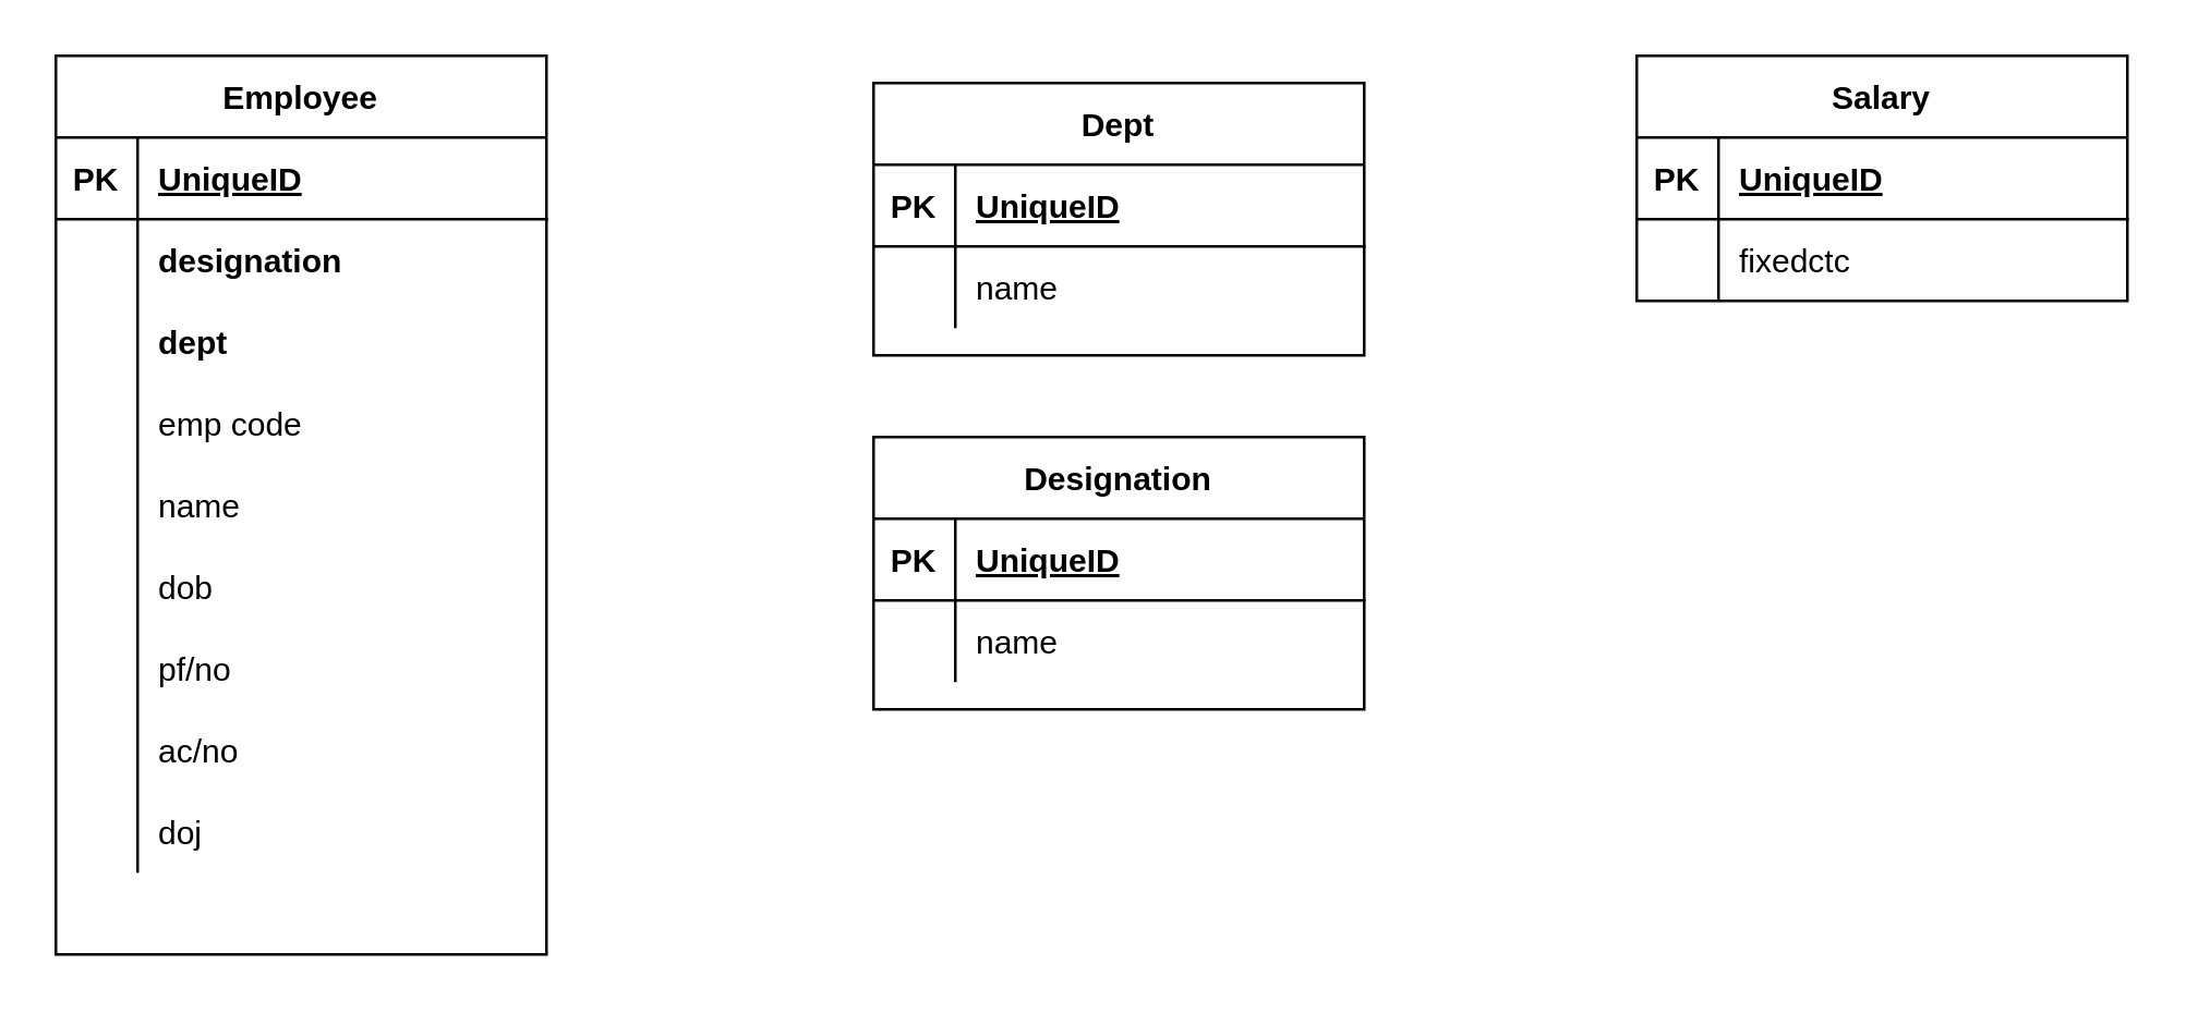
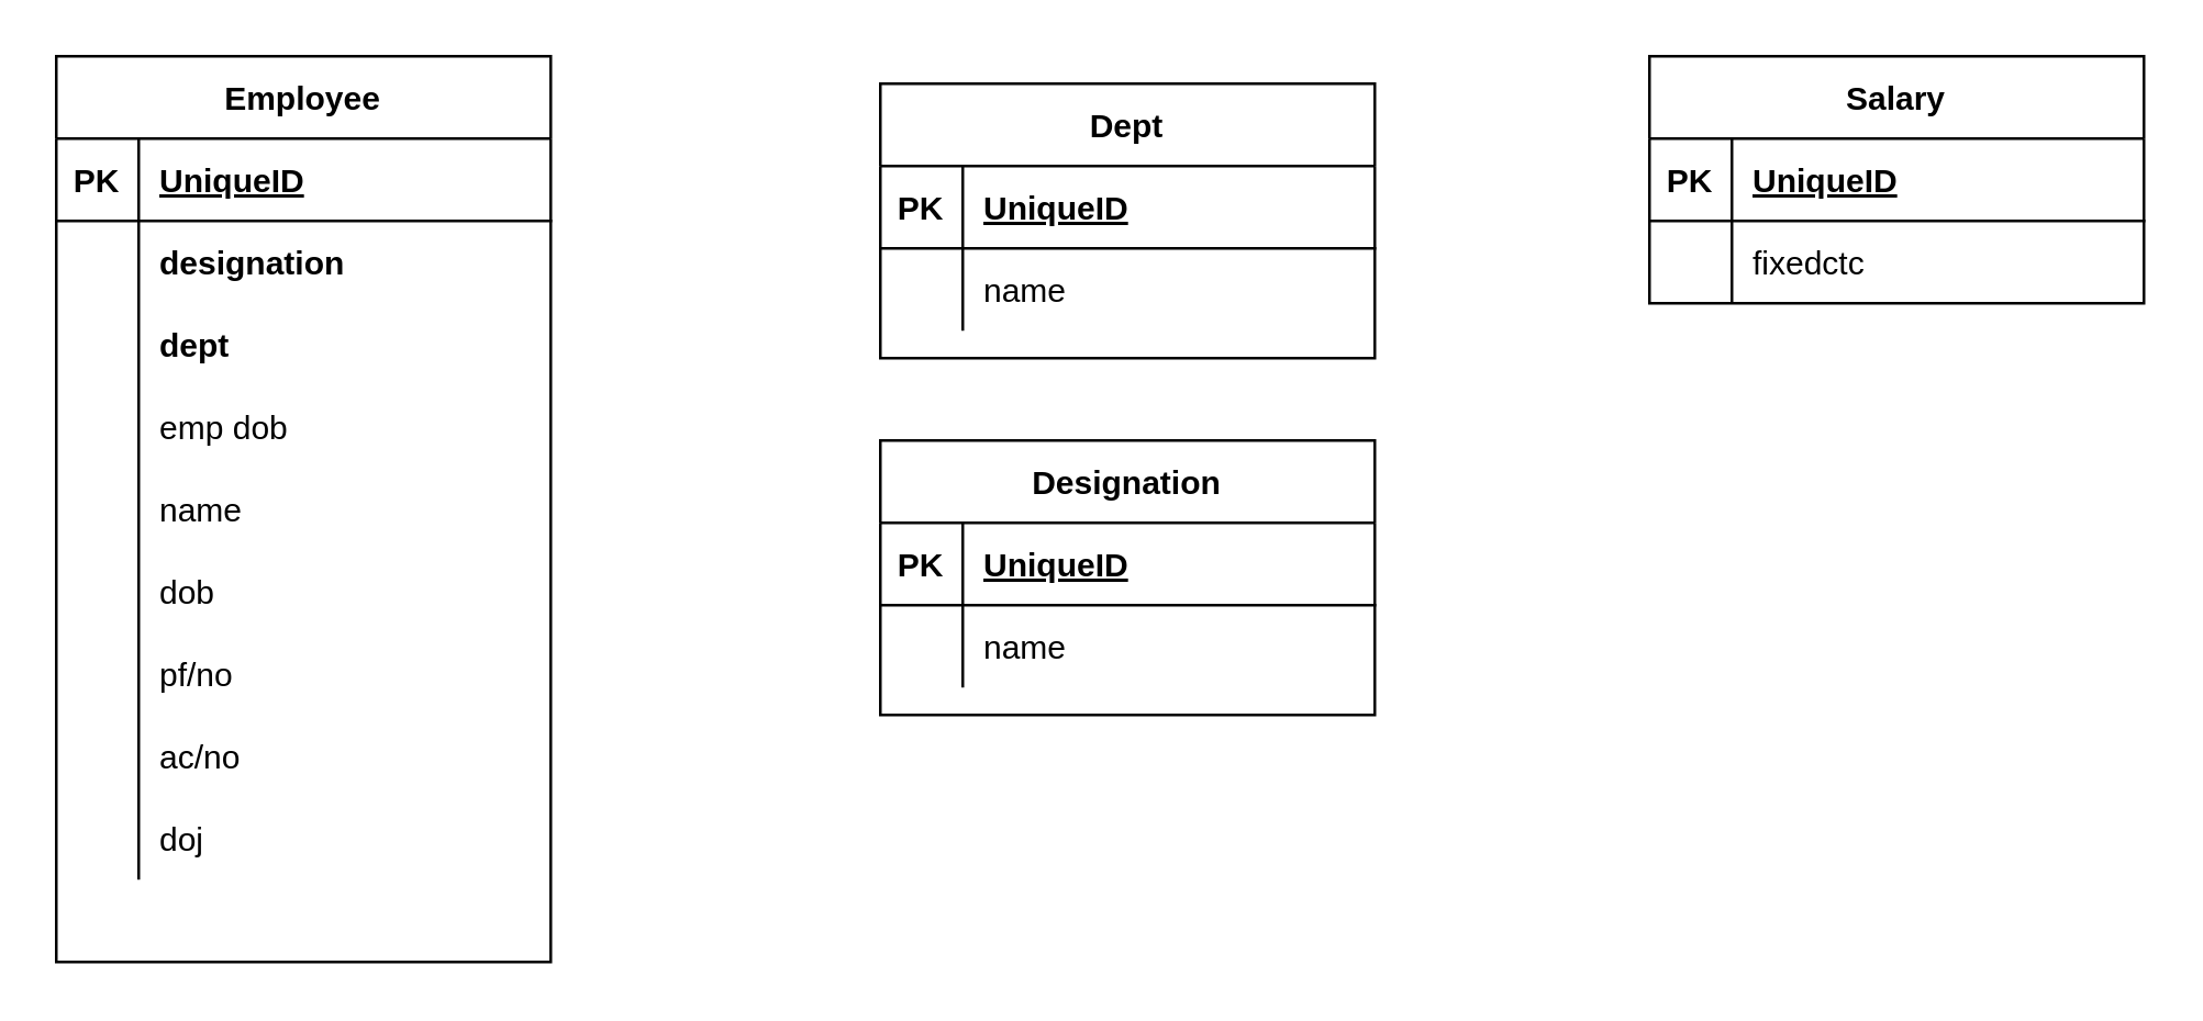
- <mxCell id="14" value="emp code" style="shape=partialRectangle;connectable=0;fillColor=none;top=0;left=0;bottom=0;right=0;align=left;spacingLeft=6;overflow=hidden;" vertex="1" parent="12"><mxGeometry x="30" width="150" height="30" as="geometry"><mxRectangle width="150" height="30" as="alternateBounds" /></mxGeometry></mxCell>
+ <mxCell id="14" value="emp dob" style="shape=partialRectangle;connectable=0;fillColor=none;top=0;left=0;bottom=0;right=0;align=left;spacingLeft=6;overflow=hidden;" vertex="1" parent="12"><mxGeometry x="30" width="150" height="30" as="geometry"><mxRectangle width="150" height="30" as="alternateBounds" /></mxGeometry></mxCell>
